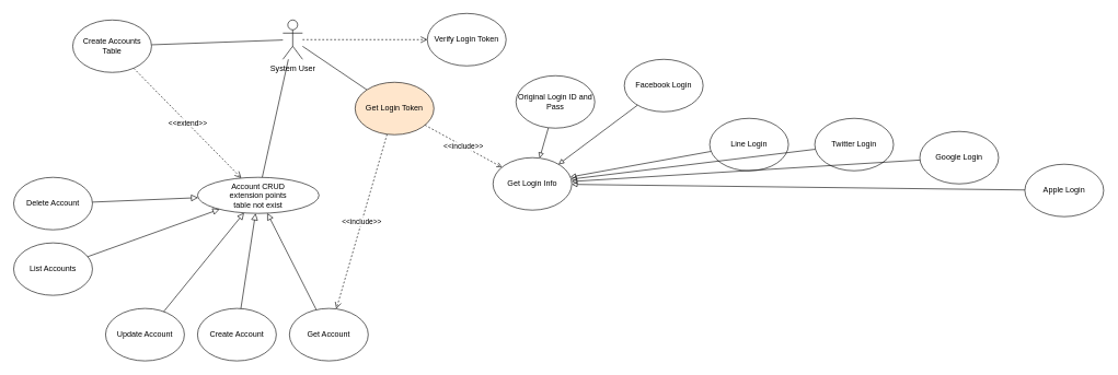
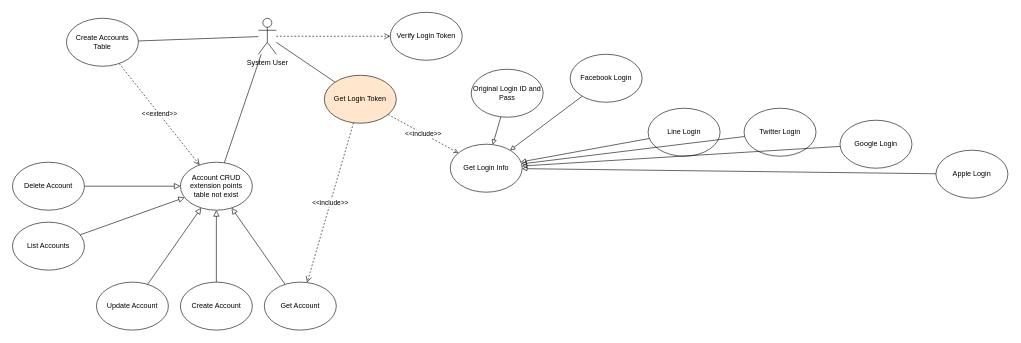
- <mxCell id="16" value="Account CRUD&lt;br&gt;extension points&lt;br&gt;table not exist" style="ellipse;whiteSpace=wrap;html=1;align=center;" vertex="1" parent="1"><mxGeometry x="300" y="270" width="185" height="55" as="geometry" /></mxCell>
+ <mxCell id="16" value="Account CRUD&lt;br&gt;extension points&lt;br&gt;table not exist" style="ellipse;whiteSpace=wrap;html=1;align=center;" vertex="1" parent="1"><mxGeometry x="300" y="270" width="120" height="80" as="geometry" /></mxCell>
